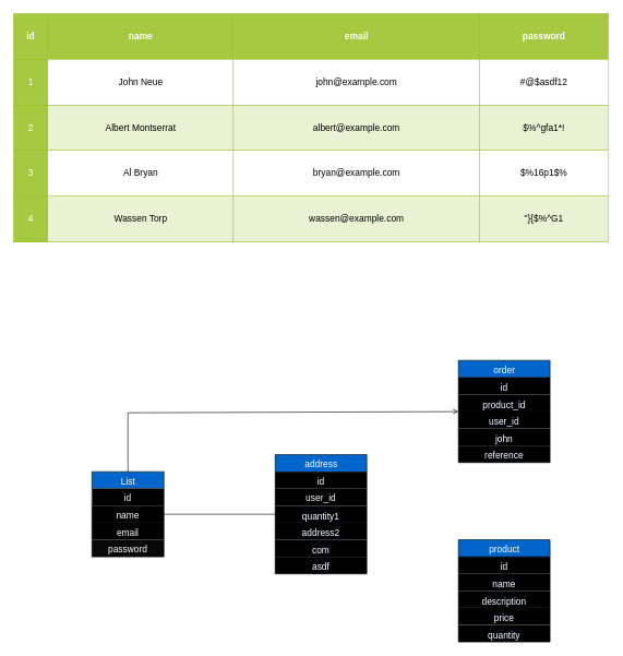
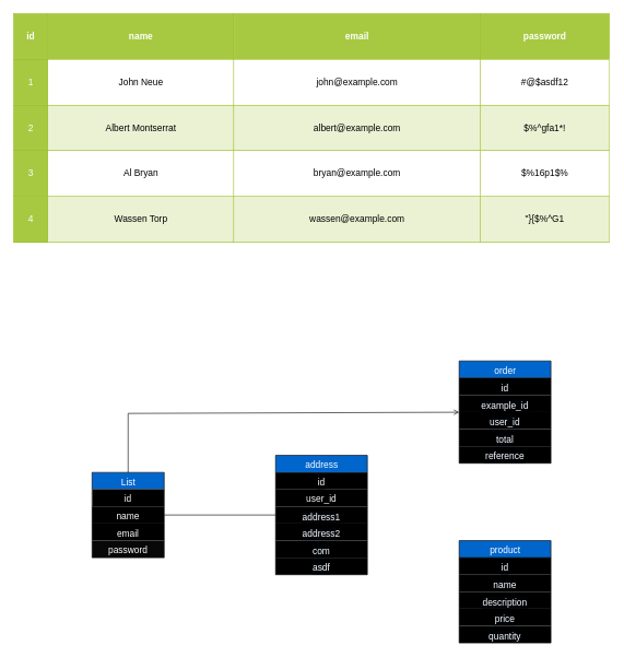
- <mxCell id="17" value="product_id" style="text;strokeColor=none;fillColor=#000000;align=center;verticalAlign=top;spacingLeft=4;spacingRight=4;overflow=hidden;rotatable=0;points=[[0,0.5],[1,0.5]];portConstraint=eastwest;whiteSpace=wrap;html=1;fontFamily=Helvetica;fontSize=14;fontColor=#FFFFFF;labelBorderColor=default;labelBackgroundColor=#000408;" vertex="1" parent="15"><mxGeometry y="52" width="140" height="26" as="geometry" /></mxCell>
+ <mxCell id="17" value="example_id" style="text;strokeColor=none;fillColor=#000000;align=center;verticalAlign=top;spacingLeft=4;spacingRight=4;overflow=hidden;rotatable=0;points=[[0,0.5],[1,0.5]];portConstraint=eastwest;whiteSpace=wrap;html=1;fontFamily=Helvetica;fontSize=14;fontColor=#FFFFFF;labelBorderColor=default;labelBackgroundColor=#000408;" vertex="1" parent="15"><mxGeometry y="52" width="140" height="26" as="geometry" /></mxCell>
- <mxCell id="19" value="john" style="text;strokeColor=none;fillColor=#000000;align=center;verticalAlign=top;spacingLeft=4;spacingRight=4;overflow=hidden;rotatable=0;points=[[0,0.5],[1,0.5]];portConstraint=eastwest;whiteSpace=wrap;html=1;fontFamily=Helvetica;fontSize=14;fontColor=#FFFFFF;labelBorderColor=default;labelBackgroundColor=#000408;" vertex="1" parent="15"><mxGeometry y="104" width="140" height="26" as="geometry" /></mxCell>
+ <mxCell id="19" value="total" style="text;strokeColor=none;fillColor=#000000;align=center;verticalAlign=top;spacingLeft=4;spacingRight=4;overflow=hidden;rotatable=0;points=[[0,0.5],[1,0.5]];portConstraint=eastwest;whiteSpace=wrap;html=1;fontFamily=Helvetica;fontSize=14;fontColor=#FFFFFF;labelBorderColor=default;labelBackgroundColor=#000408;" vertex="1" parent="15"><mxGeometry y="104" width="140" height="26" as="geometry" /></mxCell>
- <mxCell id="11" value="quantity1" style="text;strokeColor=none;fillColor=#000000;align=center;verticalAlign=top;spacingLeft=4;spacingRight=4;overflow=hidden;rotatable=0;points=[[0,0.5],[1,0.5]];portConstraint=eastwest;whiteSpace=wrap;html=1;fontFamily=Helvetica;fontSize=14;fontColor=#FFFFFF;labelBorderColor=default;labelBackgroundColor=#000408;" vertex="1" parent="8"><mxGeometry y="78" width="140" height="26" as="geometry" /></mxCell>
+ <mxCell id="11" value="address1" style="text;strokeColor=none;fillColor=#000000;align=center;verticalAlign=top;spacingLeft=4;spacingRight=4;overflow=hidden;rotatable=0;points=[[0,0.5],[1,0.5]];portConstraint=eastwest;whiteSpace=wrap;html=1;fontFamily=Helvetica;fontSize=14;fontColor=#FFFFFF;labelBorderColor=default;labelBackgroundColor=#000408;" vertex="1" parent="8"><mxGeometry y="78" width="140" height="26" as="geometry" /></mxCell>
